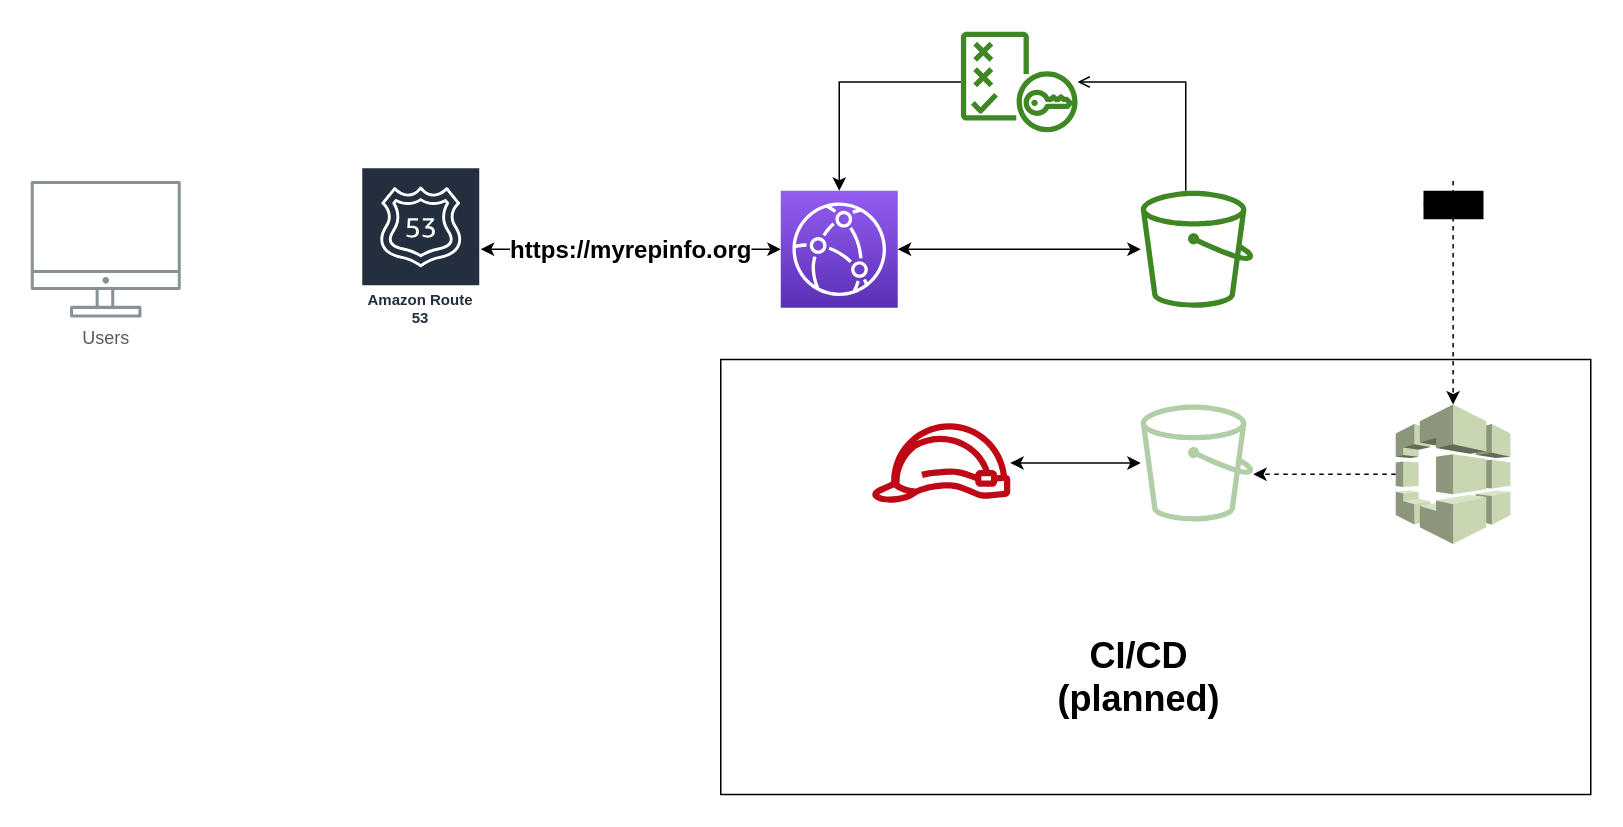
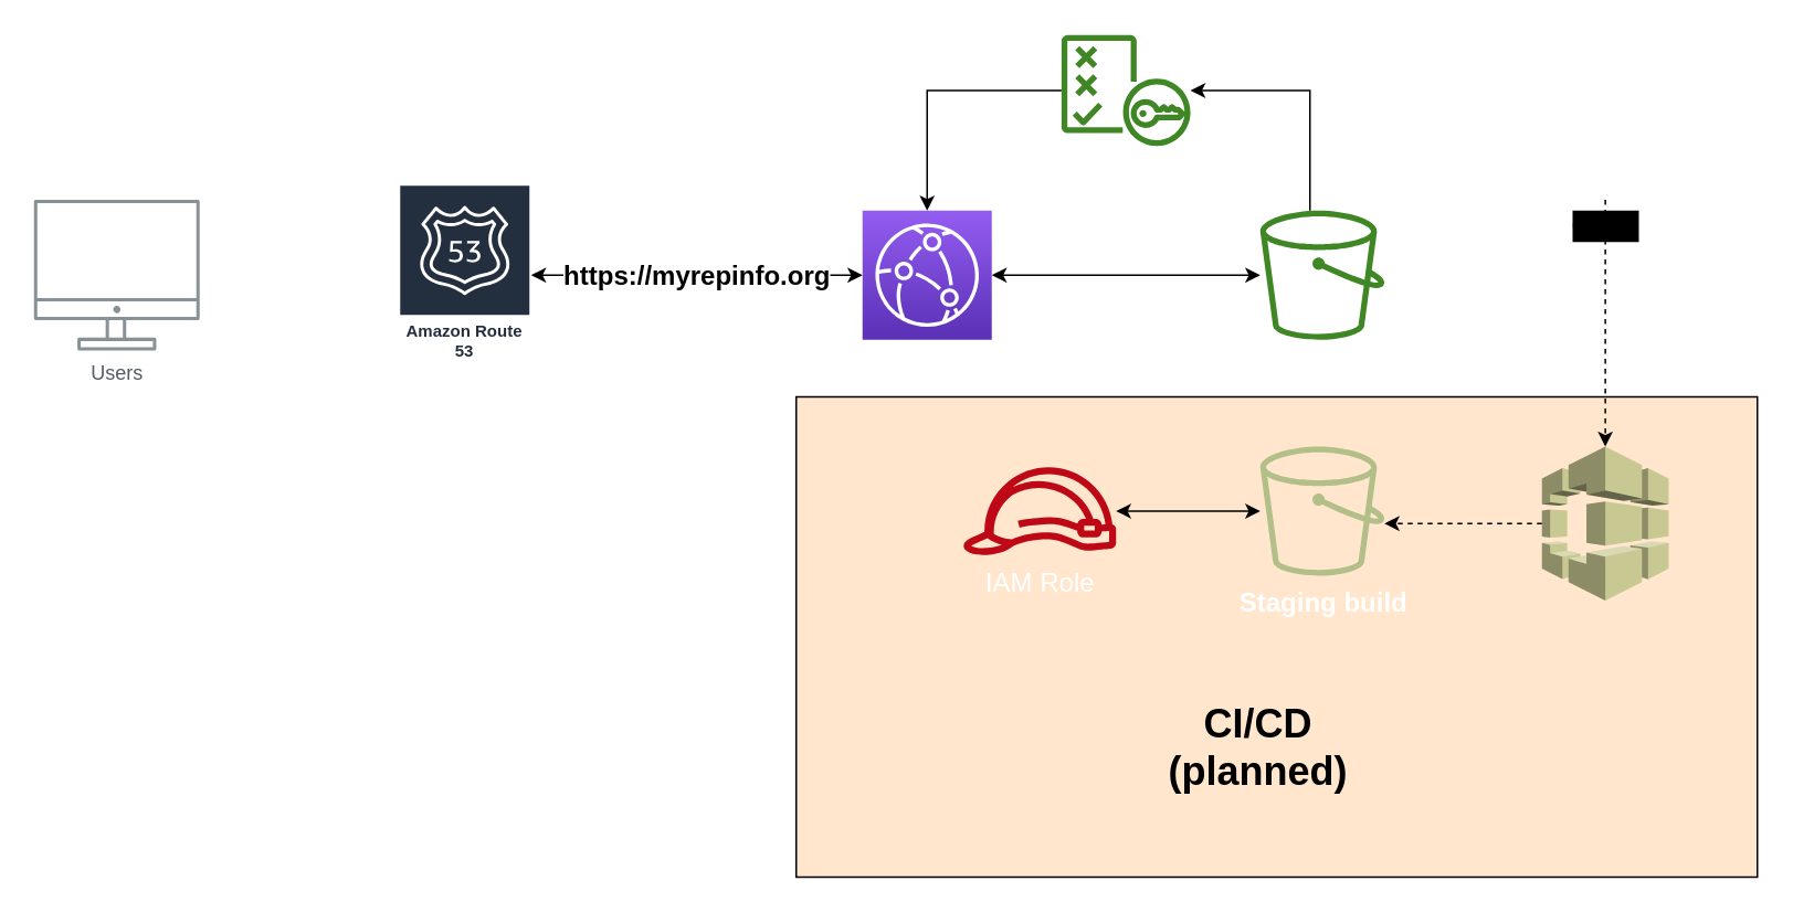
- <mxCell id="8" style="edgeStyle=orthogonalEdgeStyle;rounded=0;orthogonalLoop=1;jettySize=auto;html=1;endArrow=open;" edge="1" parent="1" source="9" target="11"><mxGeometry relative="1" as="geometry"><Array as="points"><mxPoint x="790" y="54" /></Array></mxGeometry></mxCell>
+ <mxCell id="8" style="edgeStyle=orthogonalEdgeStyle;rounded=0;orthogonalLoop=1;jettySize=auto;html=1;" edge="1" parent="1" source="9" target="11"><mxGeometry relative="1" as="geometry"><Array as="points"><mxPoint x="790" y="54" /></Array></mxGeometry></mxCell>
- <mxCell id="2" value="&lt;div&gt;&lt;b&gt;&lt;font style=&quot;font-size: 24px;&quot;&gt;CI/CD&lt;/font&gt;&lt;/b&gt;&lt;/div&gt;&lt;div&gt;&lt;b&gt;&lt;font style=&quot;font-size: 24px;&quot;&gt;(planned)&lt;br&gt;&lt;/font&gt;&lt;/b&gt;&lt;/div&gt;" style="rounded=0;whiteSpace=wrap;html=1;movableLabel=1;" vertex="1" parent="1"><mxGeometry x="480" y="239" width="580" height="290" as="geometry"><mxPoint x="-11" y="67" as="offset" /></mxGeometry></mxCell>
+ <mxCell id="2" value="&lt;div&gt;&lt;b&gt;&lt;font style=&quot;font-size: 24px;&quot;&gt;CI/CD&lt;/font&gt;&lt;/b&gt;&lt;/div&gt;&lt;div&gt;&lt;b&gt;&lt;font style=&quot;font-size: 24px;&quot;&gt;(planned)&lt;br&gt;&lt;/font&gt;&lt;/b&gt;&lt;/div&gt;" style="rounded=0;whiteSpace=wrap;html=1;movableLabel=1;fillColor=#ffe6cc;" vertex="1" parent="1"><mxGeometry x="480" y="239" width="580" height="290" as="geometry"><mxPoint x="-11" y="67" as="offset" /></mxGeometry></mxCell>
